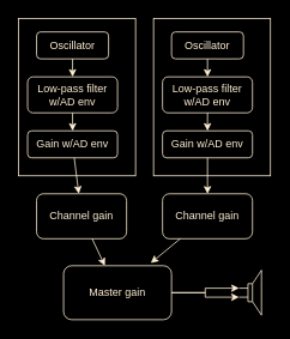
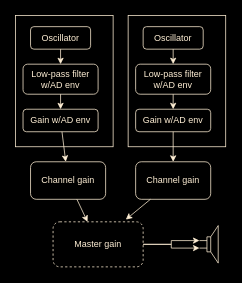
- <mxCell id="9" value="Master gain" style="rounded=1;whiteSpace=wrap;html=1;fillColor=none;strokeColor=#FFEFD5;fontColor=#FFEFD5;" vertex="1" parent="1"><mxGeometry x="70" y="295" width="120" height="60" as="geometry" /></mxCell>
+ <mxCell id="9" value="Master gain" style="rounded=1;whiteSpace=wrap;html=1;fillColor=none;strokeColor=#FFEFD5;fontColor=#FFEFD5;dashed=1;" vertex="1" parent="1"><mxGeometry x="70" y="295" width="120" height="60" as="geometry" /></mxCell>
